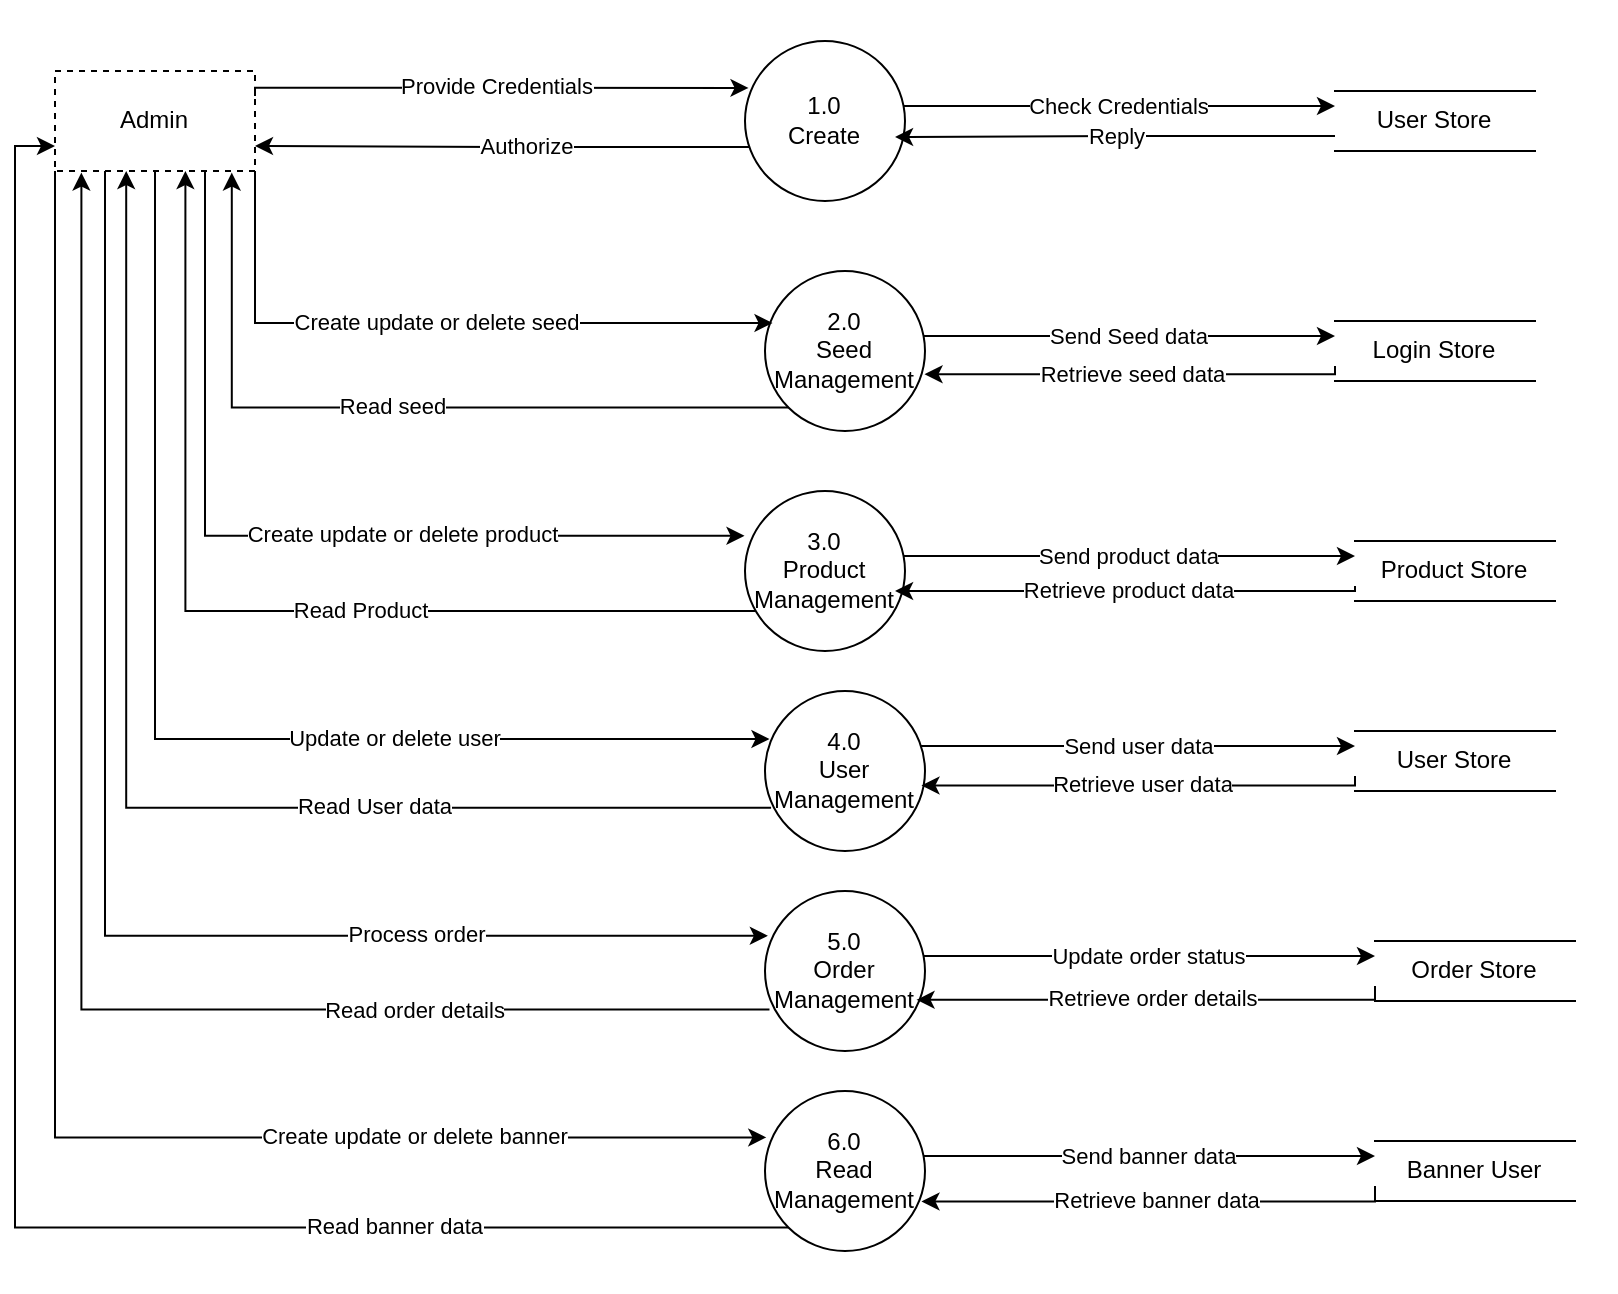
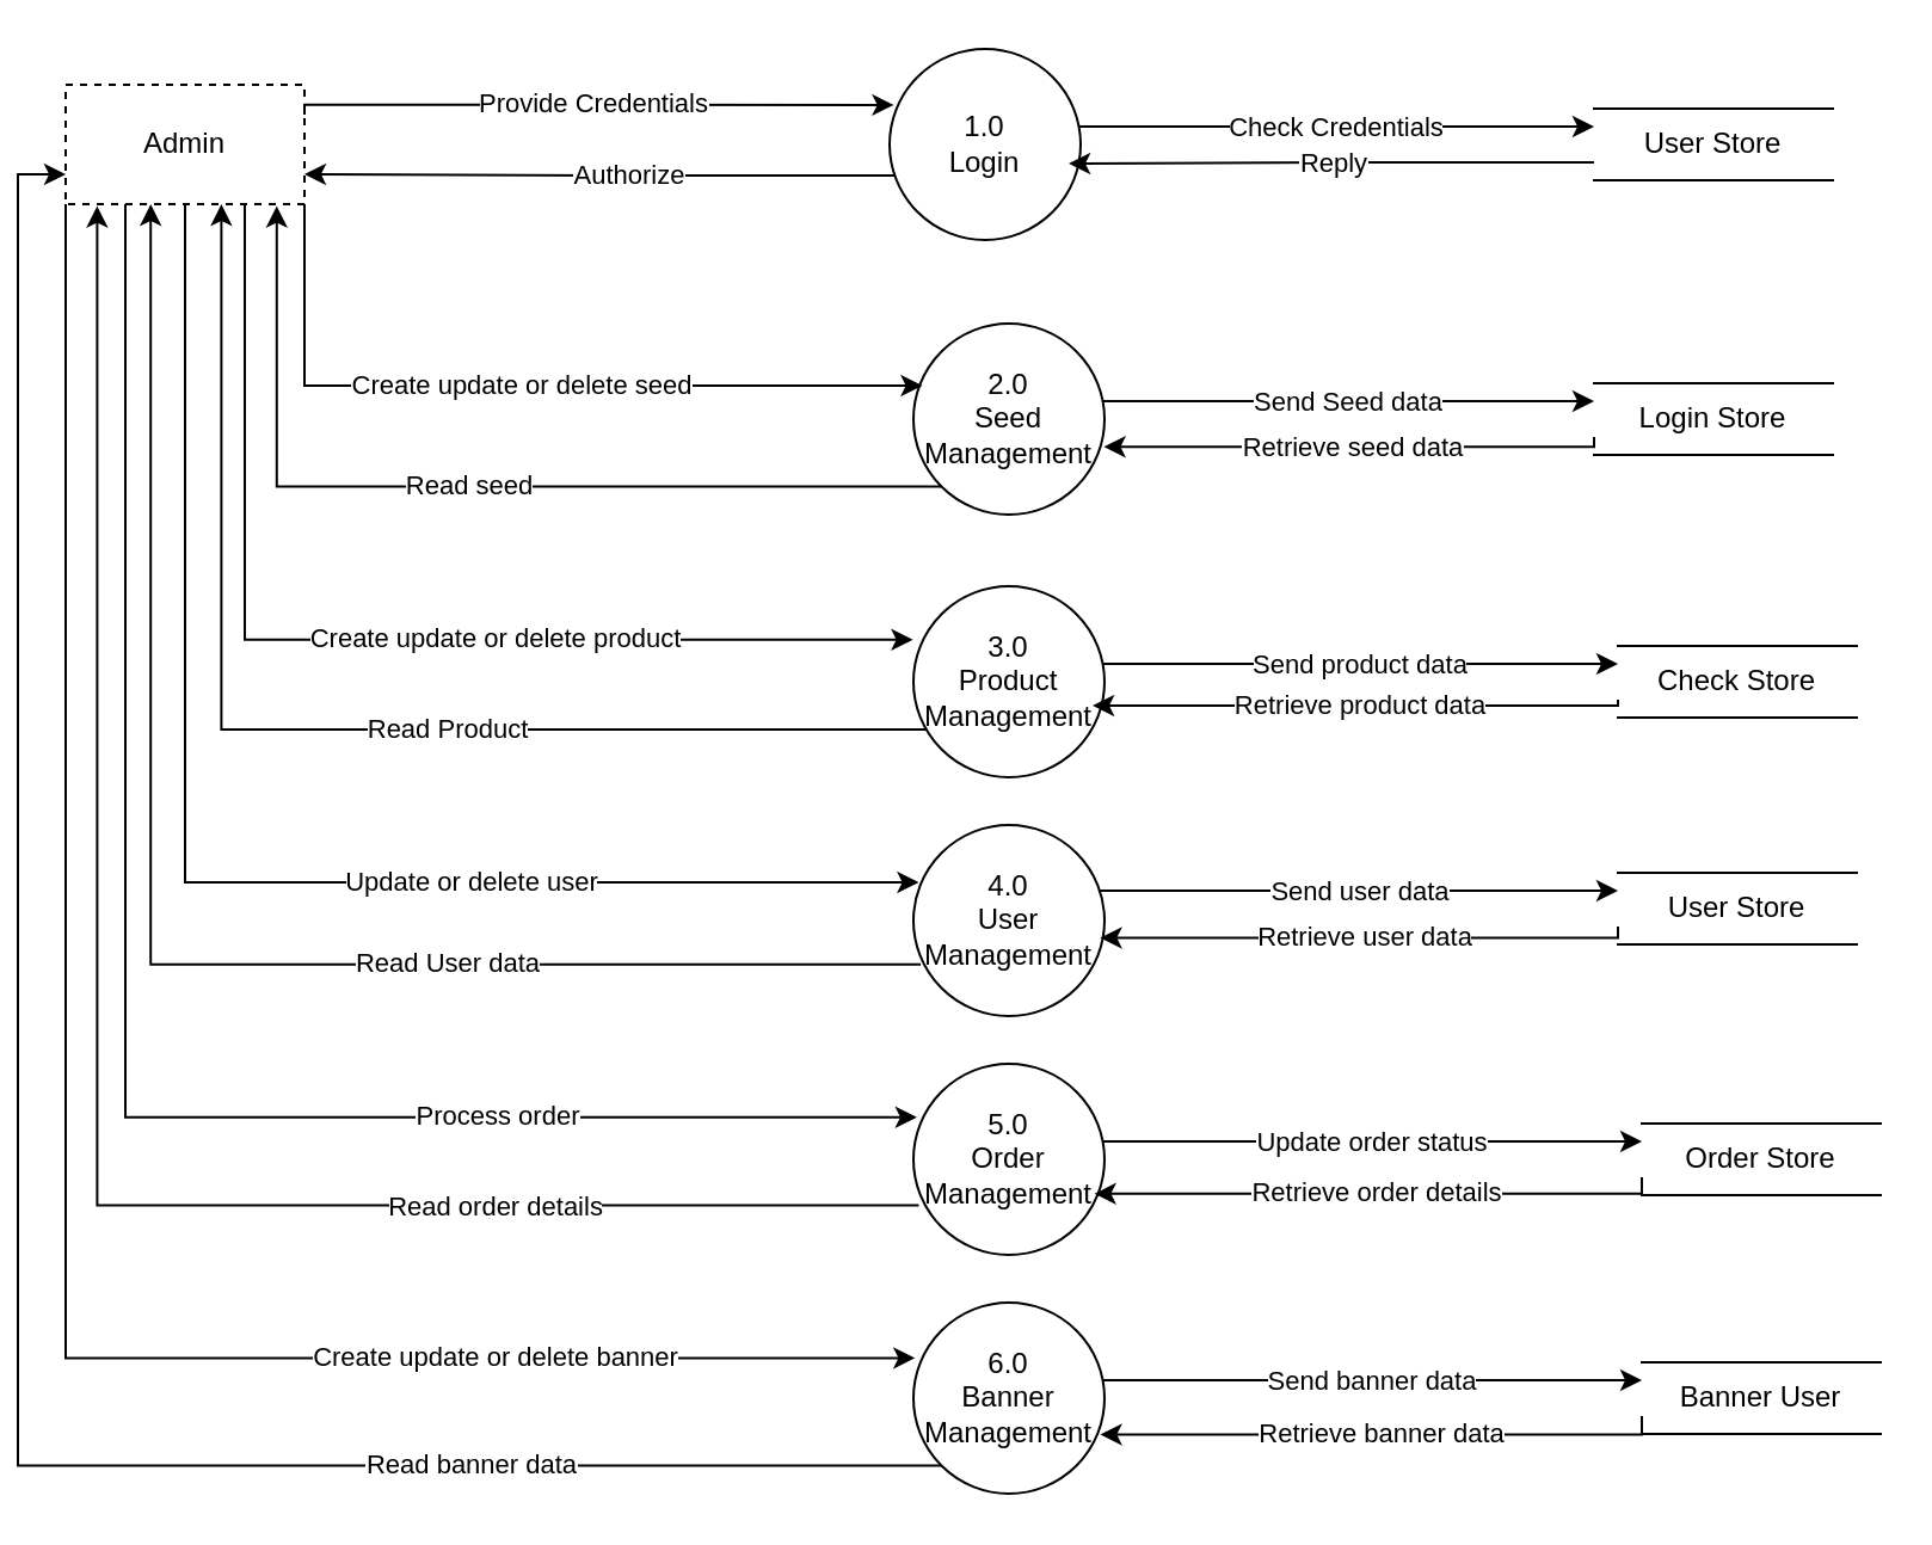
- <mxCell id="21" value="1.0&lt;div&gt;Create&lt;/div&gt;" style="shape=ellipse;html=1;dashed=0;whiteSpace=wrap;aspect=fixed;perimeter=ellipsePerimeter;" vertex="1" parent="1"><mxGeometry x="365" y="20" width="80" height="80" as="geometry" /></mxCell>
+ <mxCell id="21" value="1.0&lt;div&gt;Login&lt;/div&gt;" style="shape=ellipse;html=1;dashed=0;whiteSpace=wrap;aspect=fixed;perimeter=ellipsePerimeter;" vertex="1" parent="1"><mxGeometry x="365" y="20" width="80" height="80" as="geometry" /></mxCell>
- <mxCell id="9" value="3.0&lt;div&gt;Product Management&lt;/div&gt;" style="shape=ellipse;html=1;dashed=0;whiteSpace=wrap;aspect=fixed;perimeter=ellipsePerimeter;" vertex="1" parent="1"><mxGeometry x="365" y="245" width="80" height="80" as="geometry" /></mxCell>
+ <mxCell id="9" value="3.0&lt;div&gt;Product Management&lt;/div&gt;" style="shape=ellipse;html=1;dashed=0;whiteSpace=wrap;aspect=fixed;perimeter=ellipsePerimeter;" vertex="1" parent="1"><mxGeometry x="375" y="245" width="80" height="80" as="geometry" /></mxCell>
- <mxCell id="16" value="Product Store" style="html=1;dashed=0;whiteSpace=wrap;shape=partialRectangle;right=0;left=0;" vertex="1" parent="1"><mxGeometry x="670" y="270" width="100" height="30" as="geometry" /></mxCell>
+ <mxCell id="16" value="Check Store" style="html=1;dashed=0;whiteSpace=wrap;shape=partialRectangle;right=0;left=0;" vertex="1" parent="1"><mxGeometry x="670" y="270" width="100" height="30" as="geometry" /></mxCell>
- <mxCell id="5" value="6.0&lt;div&gt;Read Management&lt;/div&gt;" style="shape=ellipse;html=1;dashed=0;whiteSpace=wrap;aspect=fixed;perimeter=ellipsePerimeter;" vertex="1" parent="1"><mxGeometry x="375" y="545" width="80" height="80" as="geometry" /></mxCell>
+ <mxCell id="5" value="6.0&lt;div&gt;Banner Management&lt;/div&gt;" style="shape=ellipse;html=1;dashed=0;whiteSpace=wrap;aspect=fixed;perimeter=ellipsePerimeter;" vertex="1" parent="1"><mxGeometry x="375" y="545" width="80" height="80" as="geometry" /></mxCell>
